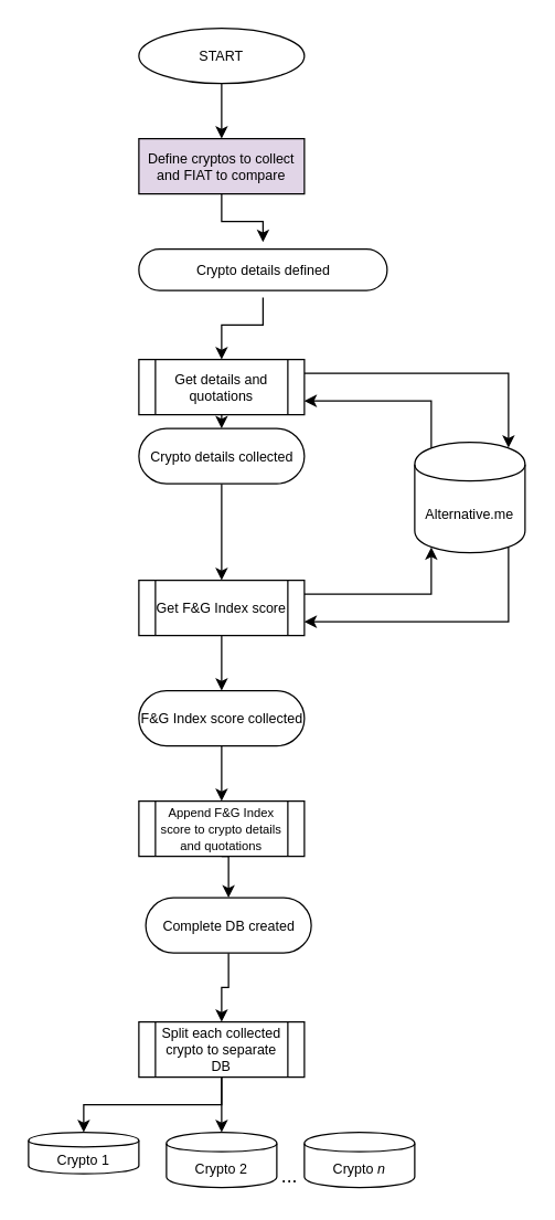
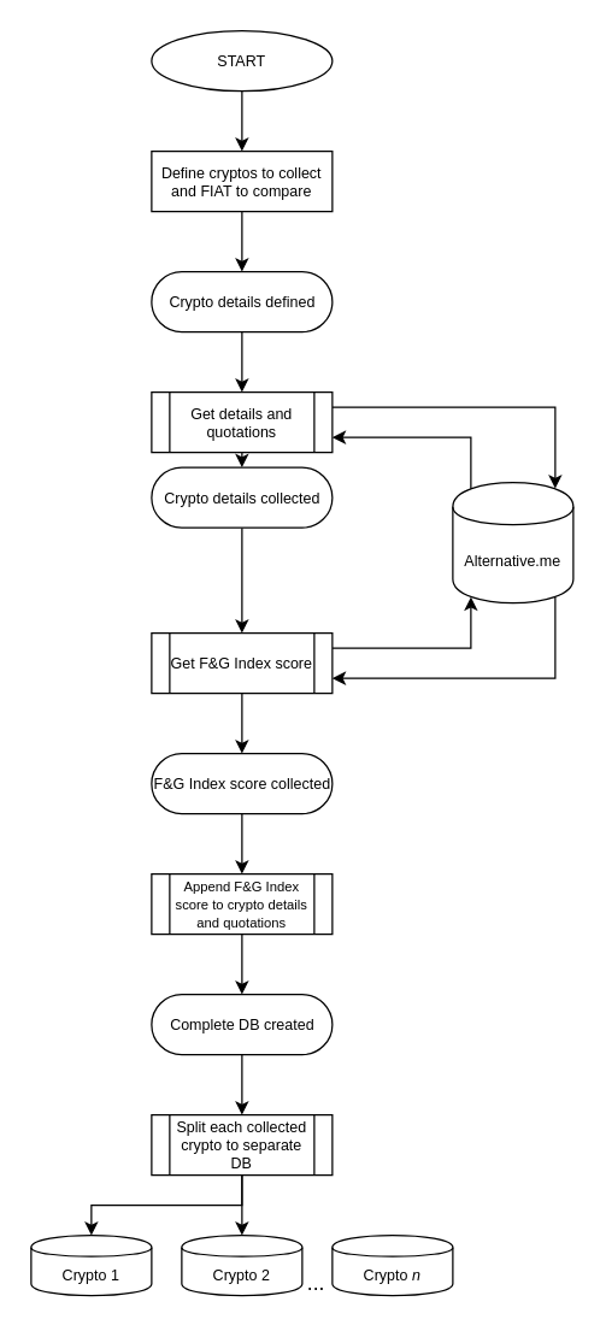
- <mxCell id="9" value="Define cryptos to collect and FIAT to compare" style="rounded=0;whiteSpace=wrap;html=1;fontSize=10;fillColor=#e1d5e7;" vertex="1" parent="1"><mxGeometry x="100" y="100" width="120" height="40" as="geometry" /></mxCell>
+ <mxCell id="9" value="Define cryptos to collect and FIAT to compare" style="rounded=0;whiteSpace=wrap;html=1;fontSize=10;" vertex="1" parent="1"><mxGeometry x="100" y="100" width="120" height="40" as="geometry" /></mxCell>
- <mxCell id="13" value="Crypto details defined" style="html=1;dashed=0;whitespace=wrap;shape=mxgraph.dfd.start;fontSize=10;" vertex="1" parent="1"><mxGeometry x="100" y="180" width="180" height="30" as="geometry" /></mxCell>
+ <mxCell id="13" value="Crypto details defined" style="html=1;dashed=0;whitespace=wrap;shape=mxgraph.dfd.start;fontSize=10;" vertex="1" parent="1"><mxGeometry x="100" y="180" width="120" height="40" as="geometry" /></mxCell>
- <mxCell id="24" value="Complete DB created" style="html=1;dashed=0;whitespace=wrap;shape=mxgraph.dfd.start;fontSize=10;" vertex="1" parent="1"><mxGeometry x="105" y="650" width="120" height="40" as="geometry" /></mxCell>
+ <mxCell id="24" value="Complete DB created" style="html=1;dashed=0;whitespace=wrap;shape=mxgraph.dfd.start;fontSize=10;" vertex="1" parent="1"><mxGeometry x="100" y="660" width="120" height="40" as="geometry" /></mxCell>
- <mxCell id="28" value="Crypto 1" style="shape=cylinder;whiteSpace=wrap;html=1;boundedLbl=1;backgroundOutline=1;fontSize=10;" vertex="1" parent="1"><mxGeometry x="20" y="820" width="80" height="30" as="geometry" /></mxCell>
+ <mxCell id="28" value="Crypto 1" style="shape=cylinder;whiteSpace=wrap;html=1;boundedLbl=1;backgroundOutline=1;fontSize=10;" vertex="1" parent="1"><mxGeometry x="20" y="820" width="80" height="40" as="geometry" /></mxCell>
